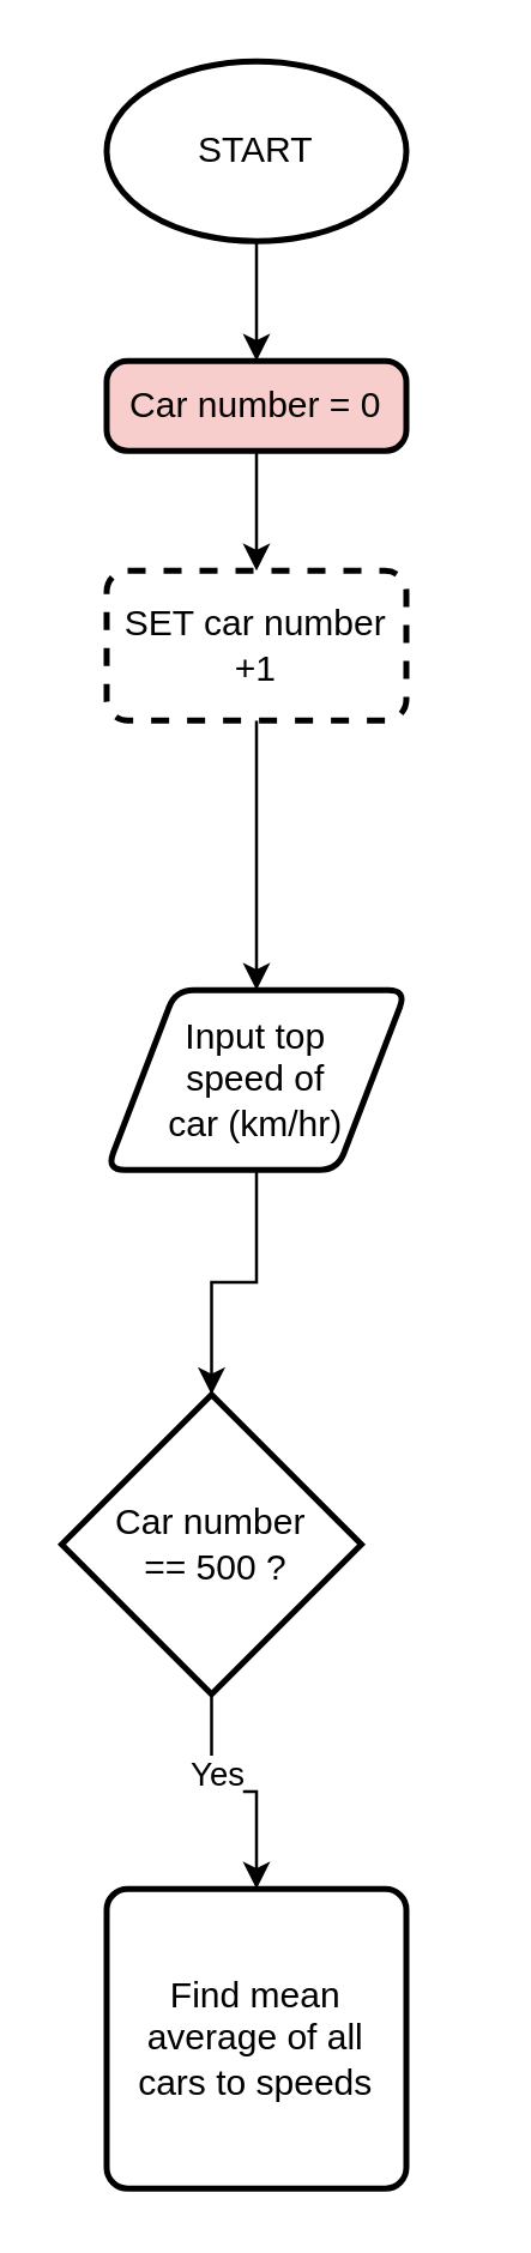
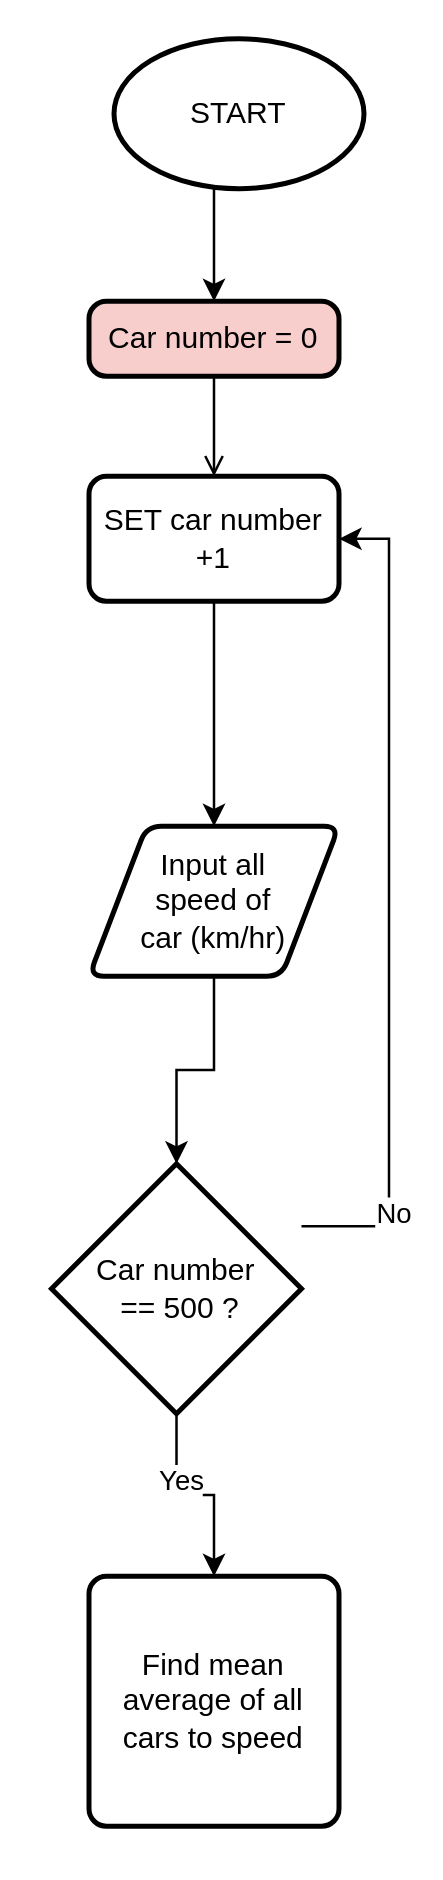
- <mxCell id="3" value="START" style="strokeWidth=2;html=1;shape=mxgraph.flowchart.start_1;whiteSpace=wrap;" vertex="1" parent="1"><mxGeometry x="35" y="20" width="100" height="60" as="geometry" /></mxCell>
+ <mxCell id="3" value="START" style="strokeWidth=2;html=1;shape=mxgraph.flowchart.start_1;whiteSpace=wrap;" vertex="1" parent="1"><mxGeometry x="45" y="15" width="100" height="60" as="geometry" /></mxCell>
- <mxCell id="14" style="edgeStyle=orthogonalEdgeStyle;rounded=0;orthogonalLoop=1;jettySize=auto;html=1;entryX=0.5;entryY=0;entryDx=0;entryDy=0;" edge="1" parent="1" source="15" target="13"><mxGeometry relative="1" as="geometry" /></mxCell>
+ <mxCell id="14" style="edgeStyle=orthogonalEdgeStyle;rounded=0;orthogonalLoop=1;jettySize=auto;html=1;entryX=0.5;entryY=0;entryDx=0;entryDy=0;endArrow=open;" edge="1" parent="1" source="15" target="13"><mxGeometry relative="1" as="geometry" /></mxCell>
- <mxCell id="13" value="SET car number +1" style="rounded=1;whiteSpace=wrap;html=1;absoluteArcSize=1;arcSize=14;strokeWidth=2;dashed=1;" vertex="1" parent="1"><mxGeometry x="35" y="190" width="100" height="50" as="geometry" /></mxCell>
+ <mxCell id="13" value="SET car number +1" style="rounded=1;whiteSpace=wrap;html=1;absoluteArcSize=1;arcSize=14;strokeWidth=2;" vertex="1" parent="1"><mxGeometry x="35" y="190" width="100" height="50" as="geometry" /></mxCell>
+ <mxCell id="6" style="edgeStyle=orthogonalEdgeStyle;rounded=0;orthogonalLoop=1;jettySize=auto;html=1;entryX=1;entryY=0.5;entryDx=0;entryDy=0;" edge="1" parent="1" source="10" target="13"><mxGeometry relative="1" as="geometry"><mxPoint x="135" y="347" as="targetPoint" /><Array as="points"><mxPoint x="155" y="490" /><mxPoint x="155" y="215" /></Array></mxGeometry></mxCell>
+ <mxCell id="7" value="No" style="edgeLabel;html=1;align=center;verticalAlign=middle;resizable=0;points=[];" vertex="1" connectable="0" parent="6"><mxGeometry x="-0.749" y="-1" relative="1" as="geometry"><mxPoint as="offset" /></mxGeometry></mxCell>
- <mxCell id="5" value="Input top&lt;br&gt;speed of&lt;br&gt;car (km/hr)" style="shape=parallelogram;html=1;strokeWidth=2;perimeter=parallelogramPerimeter;whiteSpace=wrap;rounded=1;arcSize=12;size=0.23;" vertex="1" parent="1"><mxGeometry x="35" y="330" width="100" height="60" as="geometry" /></mxCell>
+ <mxCell id="5" value="Input all&lt;br&gt;speed of&lt;br&gt;car (km/hr)" style="shape=parallelogram;html=1;strokeWidth=2;perimeter=parallelogramPerimeter;whiteSpace=wrap;rounded=1;arcSize=12;size=0.23;" vertex="1" parent="1"><mxGeometry x="35" y="330" width="100" height="60" as="geometry" /></mxCell>
- <mxCell id="11" value="Find mean average of all cars to speeds" style="rounded=1;whiteSpace=wrap;html=1;absoluteArcSize=1;arcSize=14;strokeWidth=2;" vertex="1" parent="1"><mxGeometry x="35" y="630" width="100" height="100" as="geometry" /></mxCell>
+ <mxCell id="11" value="Find mean average of all cars to speed" style="rounded=1;whiteSpace=wrap;html=1;absoluteArcSize=1;arcSize=14;strokeWidth=2;" vertex="1" parent="1"><mxGeometry x="35" y="630" width="100" height="100" as="geometry" /></mxCell>
